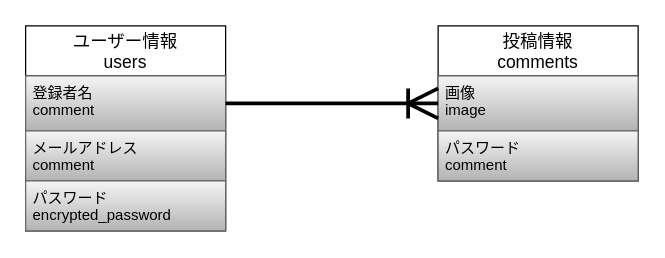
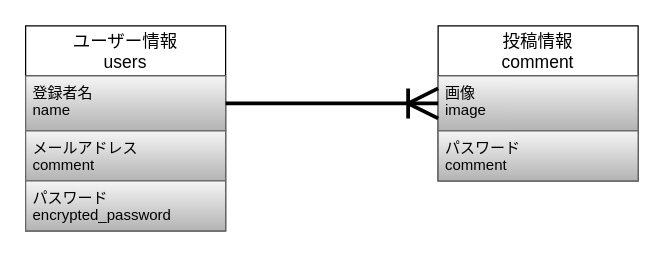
- <mxCell id="6" value="投稿情報&#10;comments" style="swimlane;fontStyle=0;childLayout=stackLayout;horizontal=1;startSize=40;horizontalStack=0;resizeParent=1;resizeParentMax=0;resizeLast=0;collapsible=1;marginBottom=0;align=center;fontSize=14;" vertex="1" parent="1"><mxGeometry x="350" y="20" width="160" height="124" as="geometry" /></mxCell>
+ <mxCell id="6" value="投稿情報&#10;comment" style="swimlane;fontStyle=0;childLayout=stackLayout;horizontal=1;startSize=40;horizontalStack=0;resizeParent=1;resizeParentMax=0;resizeLast=0;collapsible=1;marginBottom=0;align=center;fontSize=14;" vertex="1" parent="1"><mxGeometry x="350" y="20" width="160" height="124" as="geometry" /></mxCell>
- <mxCell id="3" value="登録者名&#10;comment" style="text;spacingLeft=4;spacingRight=4;overflow=hidden;rotatable=0;points=[[0,0.5],[1,0.5]];portConstraint=eastwest;fontSize=12;fillColor=#f5f5f5;gradientColor=#b3b3b3;strokeColor=#666666;fontColor=#000000;" vertex="1" parent="2"><mxGeometry y="40" width="160" height="44" as="geometry" /></mxCell>
+ <mxCell id="3" value="登録者名&#10;name" style="text;spacingLeft=4;spacingRight=4;overflow=hidden;rotatable=0;points=[[0,0.5],[1,0.5]];portConstraint=eastwest;fontSize=12;fillColor=#f5f5f5;gradientColor=#b3b3b3;strokeColor=#666666;fontColor=#000000;" vertex="1" parent="2"><mxGeometry y="40" width="160" height="44" as="geometry" /></mxCell>
